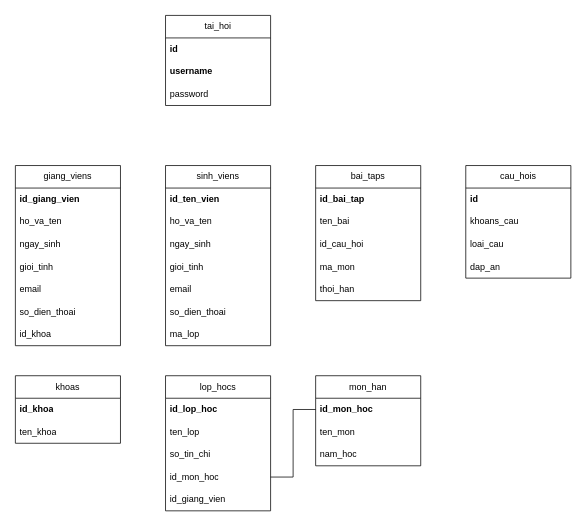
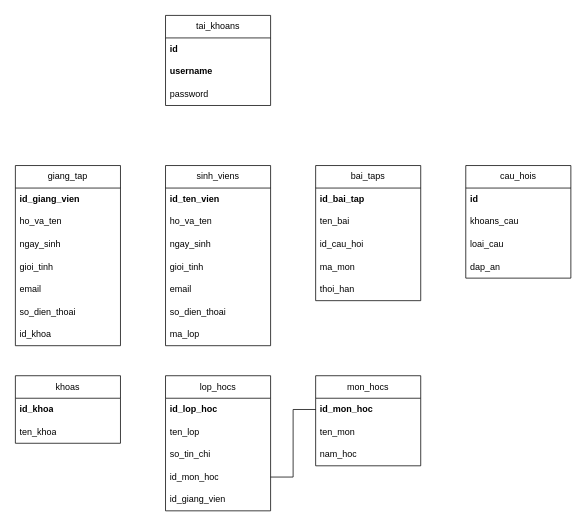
- <mxCell id="18" value="tai_hoi" style="swimlane;fontStyle=0;childLayout=stackLayout;horizontal=1;startSize=30;horizontalStack=0;resizeParent=1;resizeParentMax=0;resizeLast=0;collapsible=1;marginBottom=0;whiteSpace=wrap;html=1;" vertex="1" parent="1"><mxGeometry x="220" y="20" width="140" height="120" as="geometry" /></mxCell>
+ <mxCell id="18" value="tai_khoans" style="swimlane;fontStyle=0;childLayout=stackLayout;horizontal=1;startSize=30;horizontalStack=0;resizeParent=1;resizeParentMax=0;resizeLast=0;collapsible=1;marginBottom=0;whiteSpace=wrap;html=1;" vertex="1" parent="1"><mxGeometry x="220" y="20" width="140" height="120" as="geometry" /></mxCell>
- <mxCell id="2" value="giang_viens" style="swimlane;fontStyle=0;childLayout=stackLayout;horizontal=1;startSize=30;horizontalStack=0;resizeParent=1;resizeParentMax=0;resizeLast=0;collapsible=1;marginBottom=0;whiteSpace=wrap;html=1;" vertex="1" parent="1"><mxGeometry x="20" y="220" width="140" height="240" as="geometry" /></mxCell>
+ <mxCell id="2" value="giang_tap" style="swimlane;fontStyle=0;childLayout=stackLayout;horizontal=1;startSize=30;horizontalStack=0;resizeParent=1;resizeParentMax=0;resizeLast=0;collapsible=1;marginBottom=0;whiteSpace=wrap;html=1;" vertex="1" parent="1"><mxGeometry x="20" y="220" width="140" height="240" as="geometry" /></mxCell>
- <mxCell id="31" value="mon_han" style="swimlane;fontStyle=0;childLayout=stackLayout;horizontal=1;startSize=30;horizontalStack=0;resizeParent=1;resizeParentMax=0;resizeLast=0;collapsible=1;marginBottom=0;whiteSpace=wrap;html=1;" vertex="1" parent="1"><mxGeometry x="420" y="500" width="140" height="120" as="geometry" /></mxCell>
+ <mxCell id="31" value="mon_hocs" style="swimlane;fontStyle=0;childLayout=stackLayout;horizontal=1;startSize=30;horizontalStack=0;resizeParent=1;resizeParentMax=0;resizeLast=0;collapsible=1;marginBottom=0;whiteSpace=wrap;html=1;" vertex="1" parent="1"><mxGeometry x="420" y="500" width="140" height="120" as="geometry" /></mxCell>
